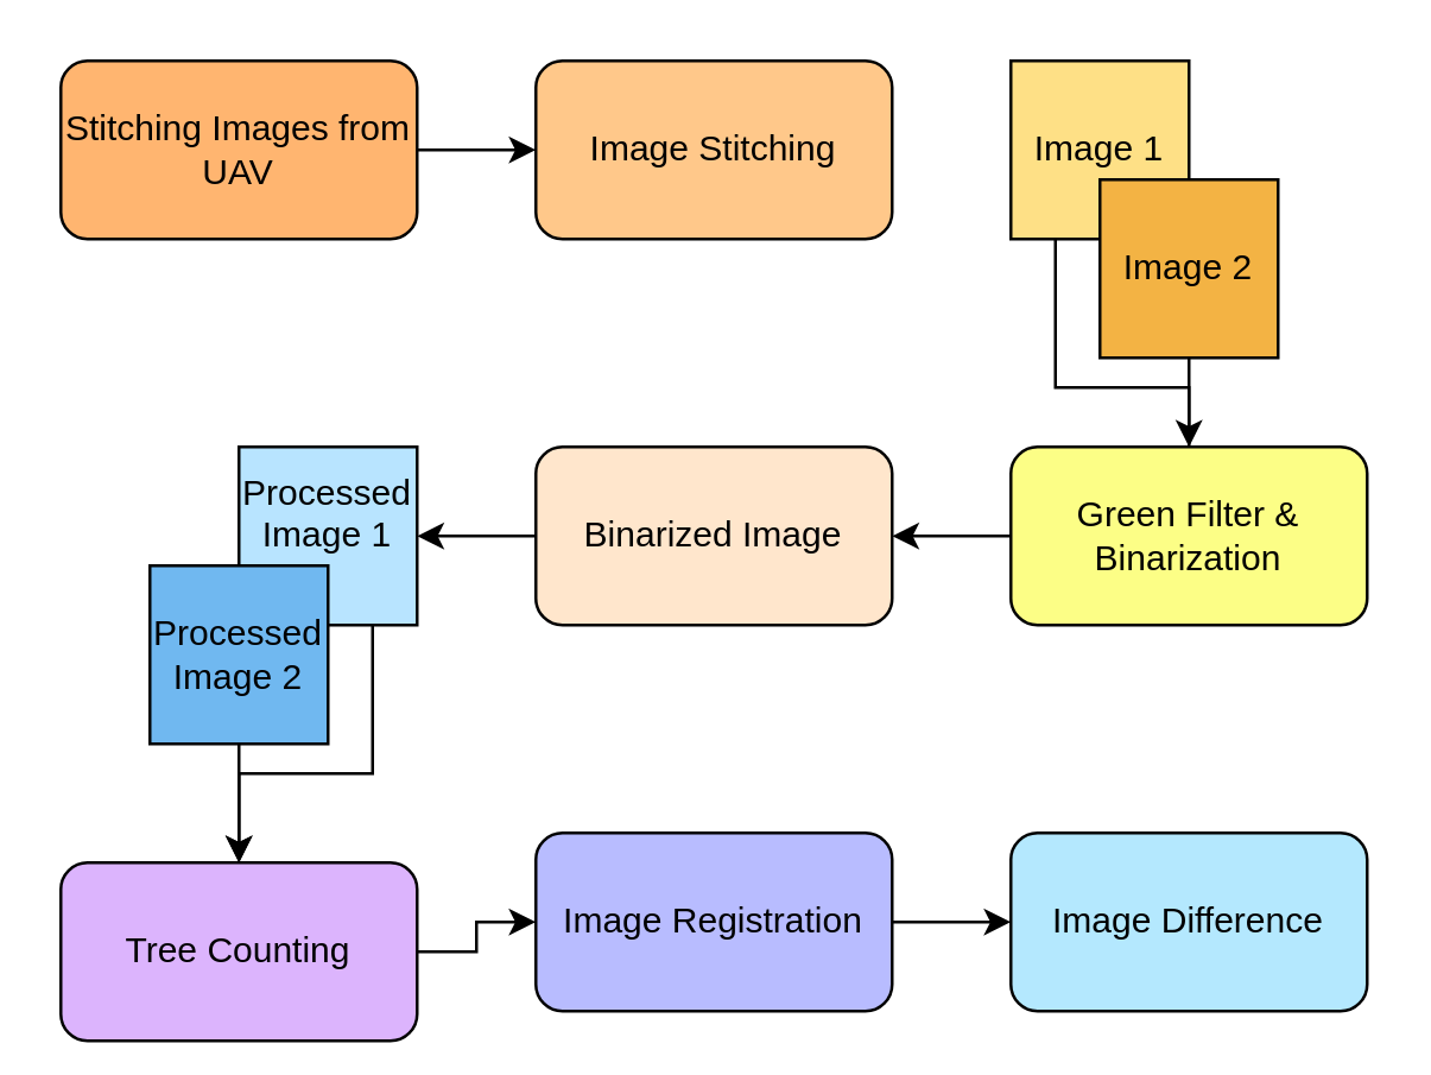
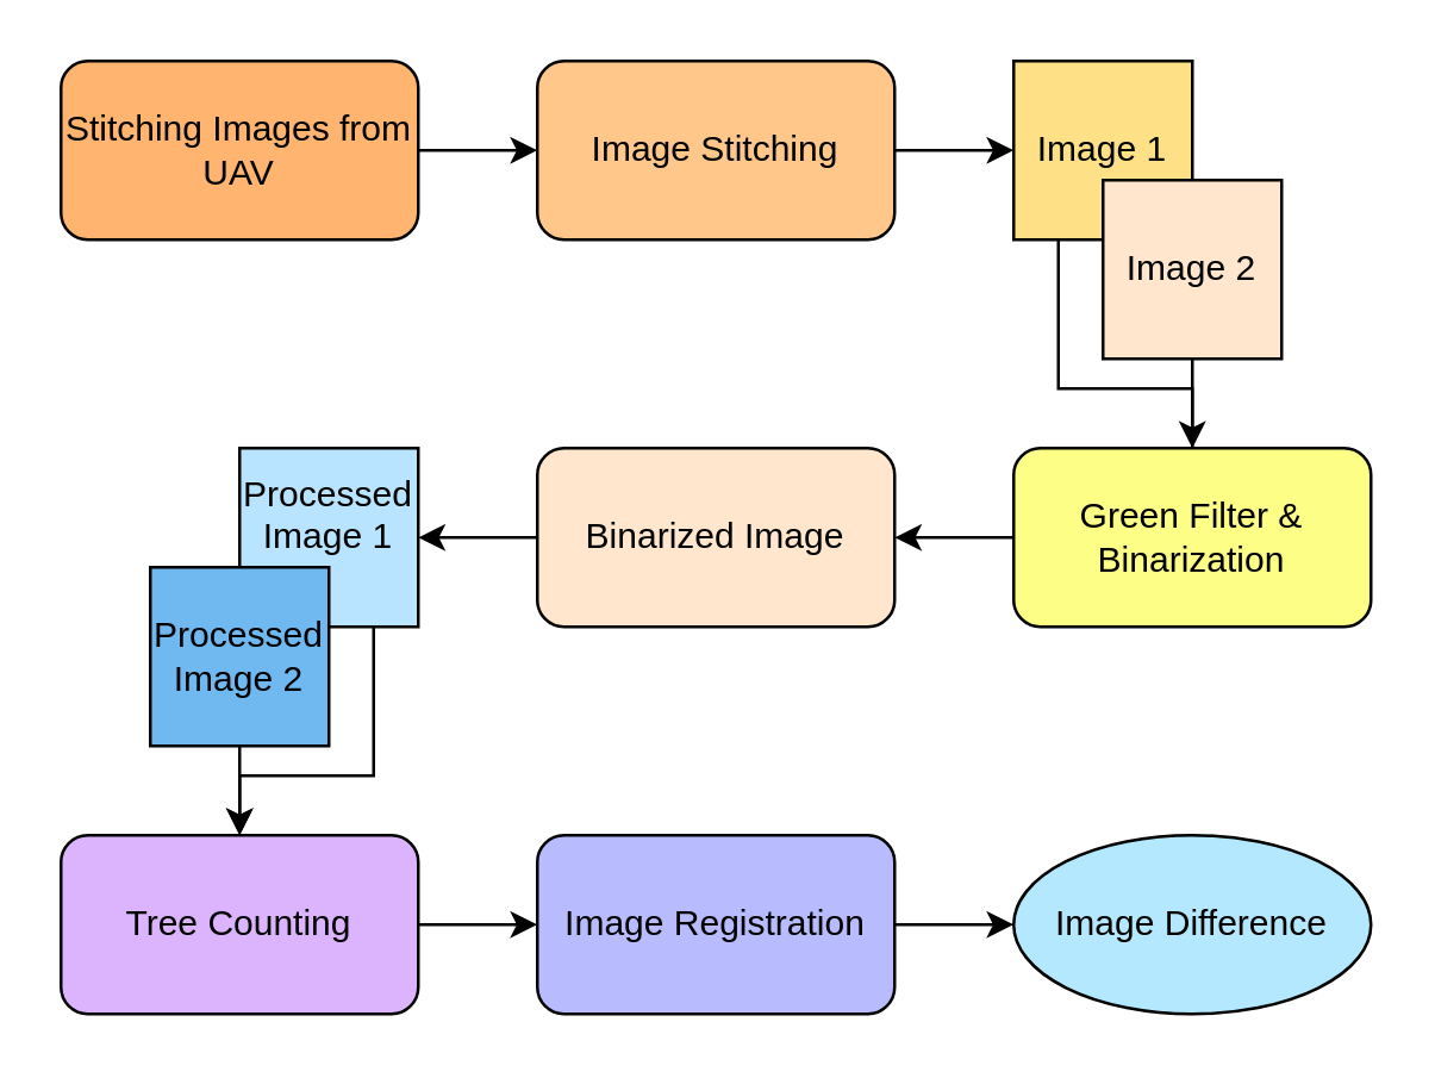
+ <mxCell id="4" style="edgeStyle=orthogonalEdgeStyle;rounded=0;orthogonalLoop=1;jettySize=auto;html=1;exitX=1;exitY=0.5;exitDx=0;exitDy=0;entryX=0;entryY=0.5;entryDx=0;entryDy=0;" edge="1" parent="1" source="5" target="6"><mxGeometry relative="1" as="geometry" /></mxCell>
- <mxCell id="8" value="Image 2" style="whiteSpace=wrap;html=1;aspect=fixed;fillColor=#f3b344;strokeColor=#000000;" vertex="1" parent="1"><mxGeometry x="370" y="60" width="60" height="60" as="geometry" /></mxCell>
+ <mxCell id="8" value="Image 2" style="whiteSpace=wrap;html=1;aspect=fixed;fillColor=#ffe6cc;strokeColor=#000000;" vertex="1" parent="1"><mxGeometry x="370" y="60" width="60" height="60" as="geometry" /></mxCell>
- <mxCell id="22" value="Image Difference" style="whiteSpace=wrap;html=1;rounded=1;fillColor=#b4e8fe;" vertex="1" parent="1"><mxGeometry x="340" y="280" width="120" height="60" as="geometry" /></mxCell>
+ <mxCell id="22" value="Image Difference" style="ellipse;whiteSpace=wrap;html=1;fillColor=#b4e8fe;" vertex="1" parent="1"><mxGeometry x="340" y="280" width="120" height="60" as="geometry" /></mxCell>
- <mxCell id="19" value="Tree Counting" style="rounded=1;whiteSpace=wrap;html=1;fillColor=#dcb4fd;" vertex="1" parent="1"><mxGeometry x="20" y="290" width="120" height="60" as="geometry" /></mxCell>
+ <mxCell id="19" value="Tree Counting" style="rounded=1;whiteSpace=wrap;html=1;fillColor=#dcb4fd;" vertex="1" parent="1"><mxGeometry x="20" y="280" width="120" height="60" as="geometry" /></mxCell>
